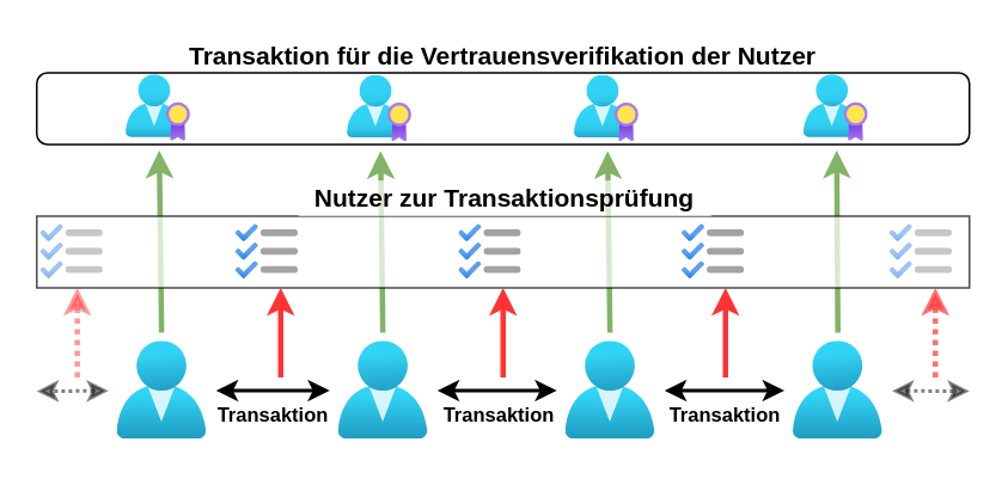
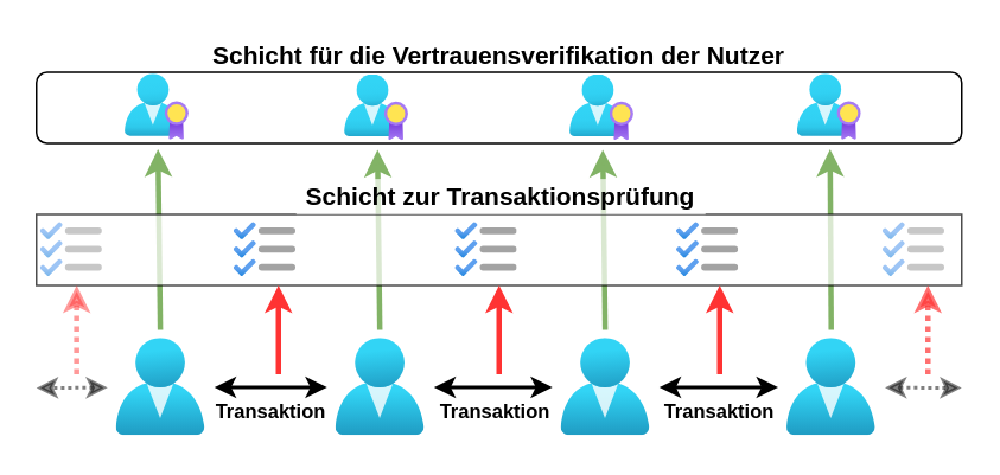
- <mxCell id="17" value="&lt;span style=&quot;font-size: 14px;&quot;&gt;&lt;b&gt;Transaktion für die Vertrauensverifikation der Nutzer&lt;/b&gt;&lt;/span&gt;" style="text;html=1;align=center;verticalAlign=middle;whiteSpace=wrap;rounded=0;" vertex="1" parent="1"><mxGeometry x="20" y="20" width="520" height="21.55" as="geometry" /></mxCell>
+ <mxCell id="17" value="&lt;span style=&quot;font-size: 14px;&quot;&gt;&lt;b&gt;Schicht für die Vertrauensverifikation der Nutzer&lt;/b&gt;&lt;/span&gt;" style="text;html=1;align=center;verticalAlign=middle;whiteSpace=wrap;rounded=0;" vertex="1" parent="1"><mxGeometry x="20" y="20" width="520" height="21.55" as="geometry" /></mxCell>
- <mxCell id="22" value="&lt;span style=&quot;font-size: 14px;&quot;&gt;&lt;b&gt;Nutzer zur Transaktionsprüfung&lt;/b&gt;&lt;/span&gt;" style="text;html=1;align=center;verticalAlign=middle;whiteSpace=wrap;rounded=0;fillColor=default;opacity=70;" vertex="1" parent="1"><mxGeometry x="166" y="100.08" width="230" height="20" as="geometry" /></mxCell>
+ <mxCell id="22" value="&lt;span style=&quot;font-size: 14px;&quot;&gt;&lt;b&gt;Schicht zur Transaktionsprüfung&lt;/b&gt;&lt;/span&gt;" style="text;html=1;align=center;verticalAlign=middle;whiteSpace=wrap;rounded=0;fillColor=default;opacity=70;" vertex="1" parent="1"><mxGeometry x="166" y="100.08" width="230" height="20" as="geometry" /></mxCell>
